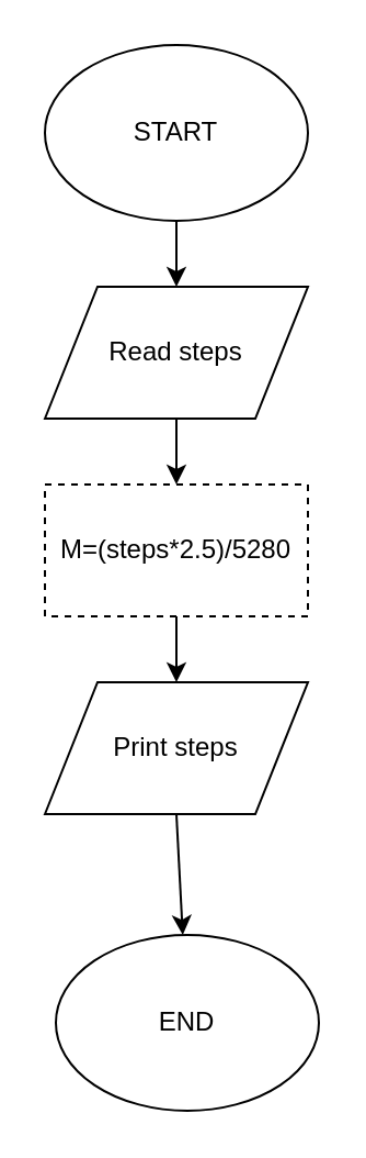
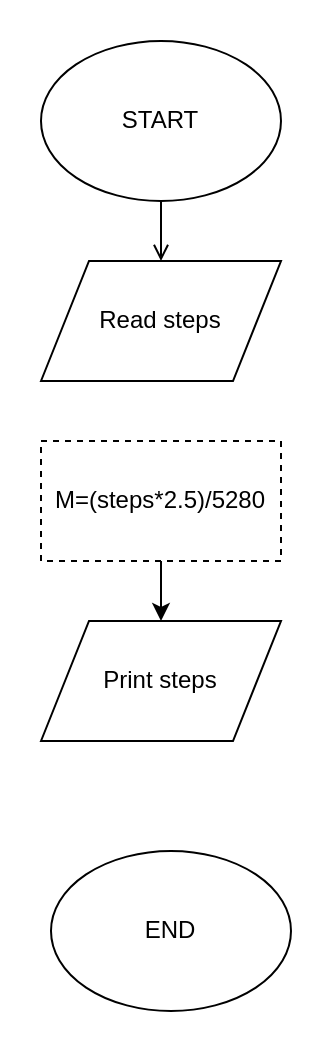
- <mxCell id="3" value="" style="endArrow=classic;html=1;exitX=0.5;exitY=1;exitDx=0;exitDy=0;" edge="1" parent="1" source="2" target="4"><mxGeometry width="50" height="50" relative="1" as="geometry"><mxPoint x="20" y="170" as="sourcePoint" /><mxPoint x="80" y="150" as="targetPoint" /></mxGeometry></mxCell>
+ <mxCell id="3" value="" style="endArrow=open;html=1;exitX=0.5;exitY=1;exitDx=0;exitDy=0;" edge="1" parent="1" source="2" target="4"><mxGeometry width="50" height="50" relative="1" as="geometry"><mxPoint x="20" y="170" as="sourcePoint" /><mxPoint x="80" y="150" as="targetPoint" /></mxGeometry></mxCell>
- <mxCell id="5" value="" style="endArrow=classic;html=1;exitX=0.5;exitY=1;exitDx=0;exitDy=0;" edge="1" parent="1" source="4" target="6"><mxGeometry width="50" height="50" relative="1" as="geometry"><mxPoint x="20" y="260" as="sourcePoint" /><mxPoint x="80" y="240" as="targetPoint" /></mxGeometry></mxCell>
- <mxCell id="9" value="" style="endArrow=classic;html=1;exitX=0.5;exitY=1;exitDx=0;exitDy=0;" edge="1" parent="1" source="8" target="10"><mxGeometry width="50" height="50" relative="1" as="geometry"><mxPoint x="20" y="440" as="sourcePoint" /><mxPoint x="80" y="410" as="targetPoint" /></mxGeometry></mxCell>
